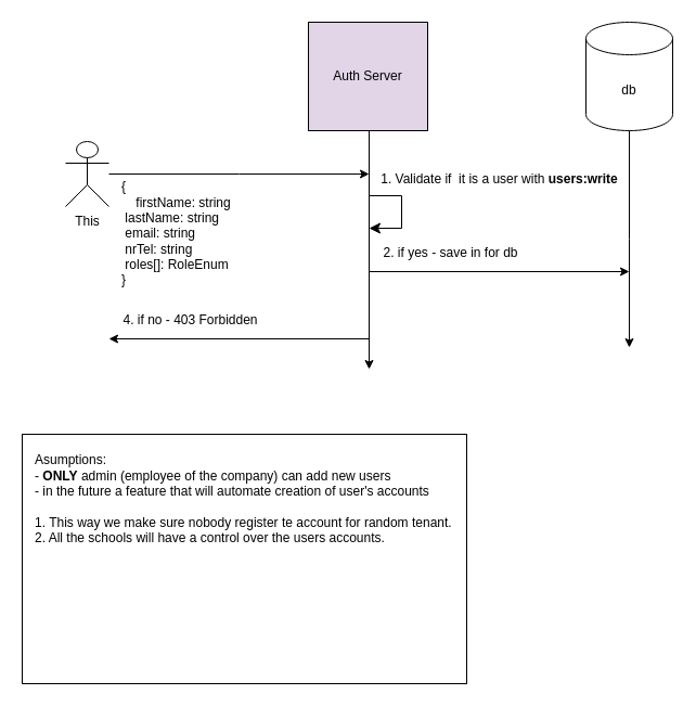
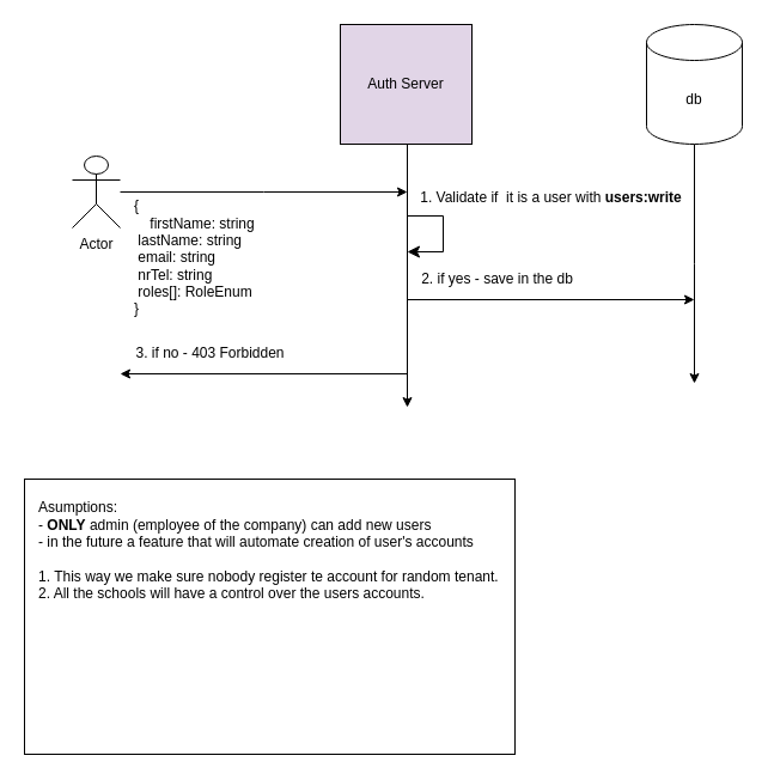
- <mxCell id="8" value="This" style="shape=umlActor;verticalLabelPosition=bottom;verticalAlign=top;html=1;outlineConnect=0;" parent="1" vertex="1"><mxGeometry x="60" y="130" width="40" height="60" as="geometry" /></mxCell>
+ <mxCell id="8" value="Actor" style="shape=umlActor;verticalLabelPosition=bottom;verticalAlign=top;html=1;outlineConnect=0;" parent="1" vertex="1"><mxGeometry x="60" y="130" width="40" height="60" as="geometry" /></mxCell>
- <mxCell id="13" value="2. if yes - save in for db" style="text;html=1;align=center;verticalAlign=middle;resizable=0;points=[];autosize=1;strokeColor=none;fillColor=none;" parent="1" vertex="1"><mxGeometry x="340" y="218" width="150" height="30" as="geometry" /></mxCell>
+ <mxCell id="13" value="2. if yes - save in the db" style="text;html=1;align=center;verticalAlign=middle;resizable=0;points=[];autosize=1;strokeColor=none;fillColor=none;" parent="1" vertex="1"><mxGeometry x="340" y="218" width="150" height="30" as="geometry" /></mxCell>
- <mxCell id="15" value="4. if no - 403 Forbidden" style="text;html=1;align=center;verticalAlign=middle;resizable=0;points=[];autosize=1;strokeColor=none;fillColor=none;" parent="1" vertex="1"><mxGeometry x="100" y="280" width="150" height="30" as="geometry" /></mxCell>
+ <mxCell id="15" value="3. if no - 403 Forbidden" style="text;html=1;align=center;verticalAlign=middle;resizable=0;points=[];autosize=1;strokeColor=none;fillColor=none;" parent="1" vertex="1"><mxGeometry x="100" y="280" width="150" height="30" as="geometry" /></mxCell>
